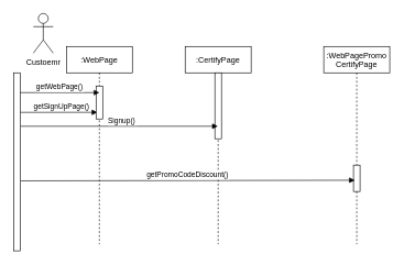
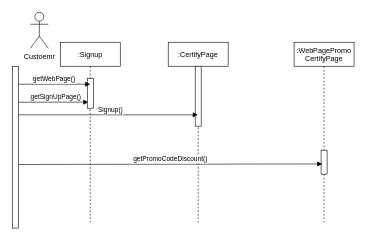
- <mxCell id="11" value=":WebPage" style="shape=umlLifeline;perimeter=lifelinePerimeter;container=1;collapsible=0;recursiveResize=0;rounded=0;shadow=0;strokeWidth=1;" vertex="1" parent="1"><mxGeometry x="100" y="70" width="100" height="300" as="geometry" /></mxCell>
+ <mxCell id="11" value=":Signup" style="shape=umlLifeline;perimeter=lifelinePerimeter;container=1;collapsible=0;recursiveResize=0;rounded=0;shadow=0;strokeWidth=1;" vertex="1" parent="1"><mxGeometry x="100" y="70" width="100" height="300" as="geometry" /></mxCell>
